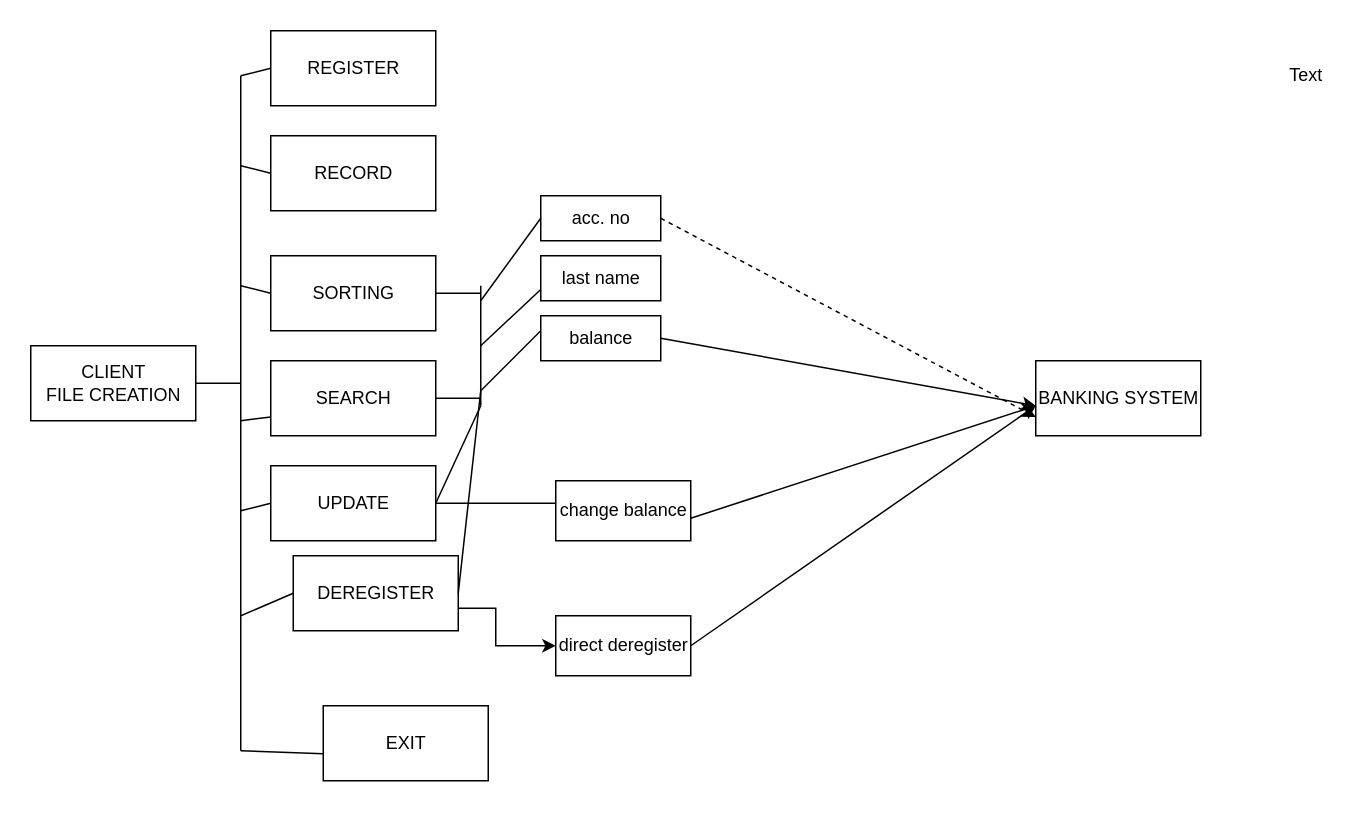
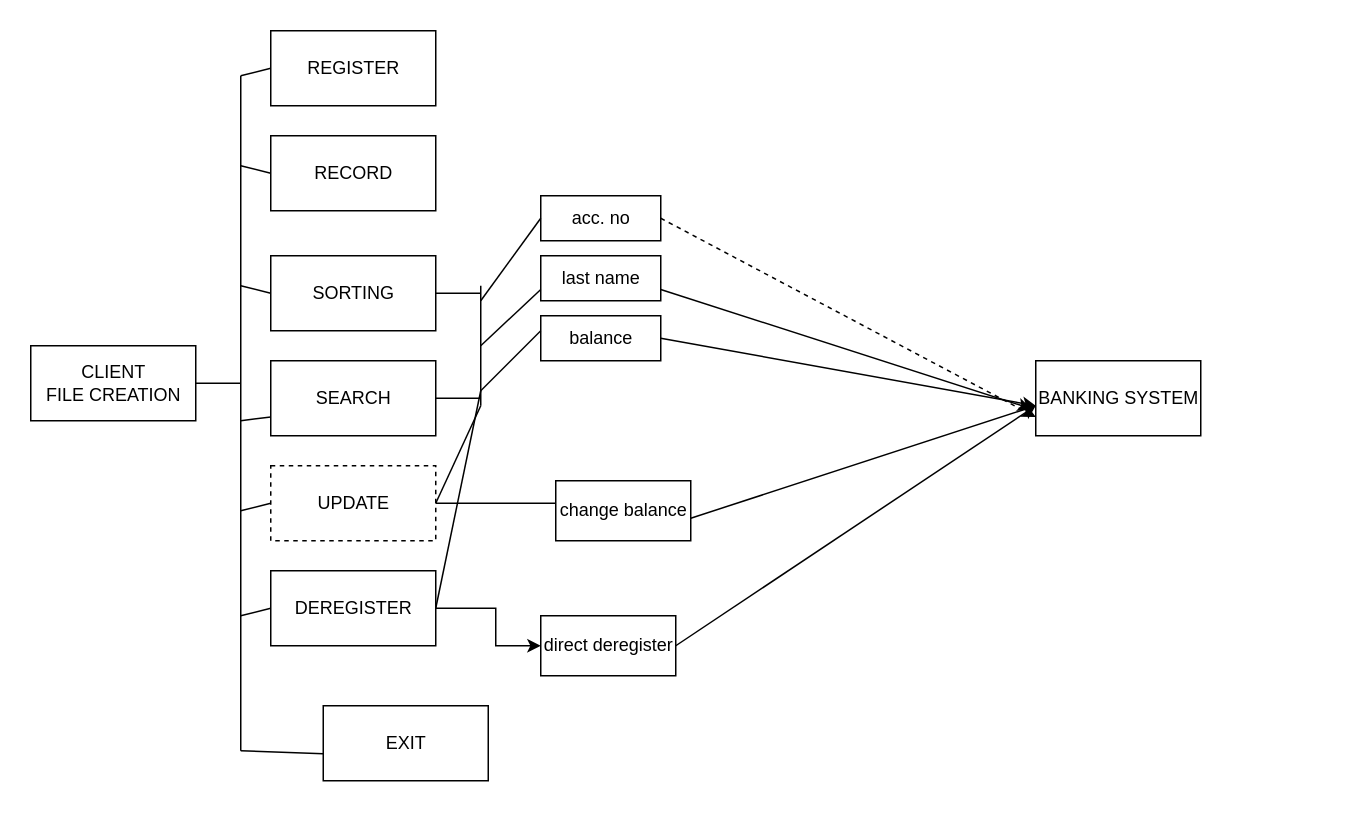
- <mxCell id="20" value="Text" style="text;html=1;align=center;verticalAlign=middle;resizable=0;points=[];autosize=1;strokeColor=none;" vertex="1" parent="1"><mxGeometry x="850" y="40" width="40" height="20" as="geometry" /></mxCell>
+ <mxCell id="38" value="" style="endArrow=classic;html=1;exitX=1;exitY=0.75;exitDx=0;exitDy=0;entryX=-0.027;entryY=0.64;entryDx=0;entryDy=0;entryPerimeter=0;" edge="1" parent="1" source="12" target="26"><mxGeometry width="50" height="50" relative="1" as="geometry"><mxPoint x="470" y="302.5" as="sourcePoint" /><mxPoint x="700" y="227.5" as="targetPoint" /></mxGeometry></mxCell>
- <mxCell id="5" value="UPDATE" style="html=1;" vertex="1" parent="1"><mxGeometry x="180" y="310" width="110" height="50" as="geometry" /></mxCell>
+ <mxCell id="5" value="UPDATE" style="html=1;dashed=1;" vertex="1" parent="1"><mxGeometry x="180" y="310" width="110" height="50" as="geometry" /></mxCell>
- <mxCell id="10" value="DEREGISTER" style="html=1;" vertex="1" parent="1"><mxGeometry x="195" y="370" width="110" height="50" as="geometry" /></mxCell>
+ <mxCell id="10" value="DEREGISTER" style="html=1;" vertex="1" parent="1"><mxGeometry x="180" y="380" width="110" height="50" as="geometry" /></mxCell>
- <mxCell id="24" value="direct deregister" style="html=1;" vertex="1" parent="1"><mxGeometry x="370" y="410" width="90" height="40" as="geometry" /></mxCell>
+ <mxCell id="24" value="direct deregister" style="html=1;" vertex="1" parent="1"><mxGeometry x="360" y="410" width="90" height="40" as="geometry" /></mxCell>
